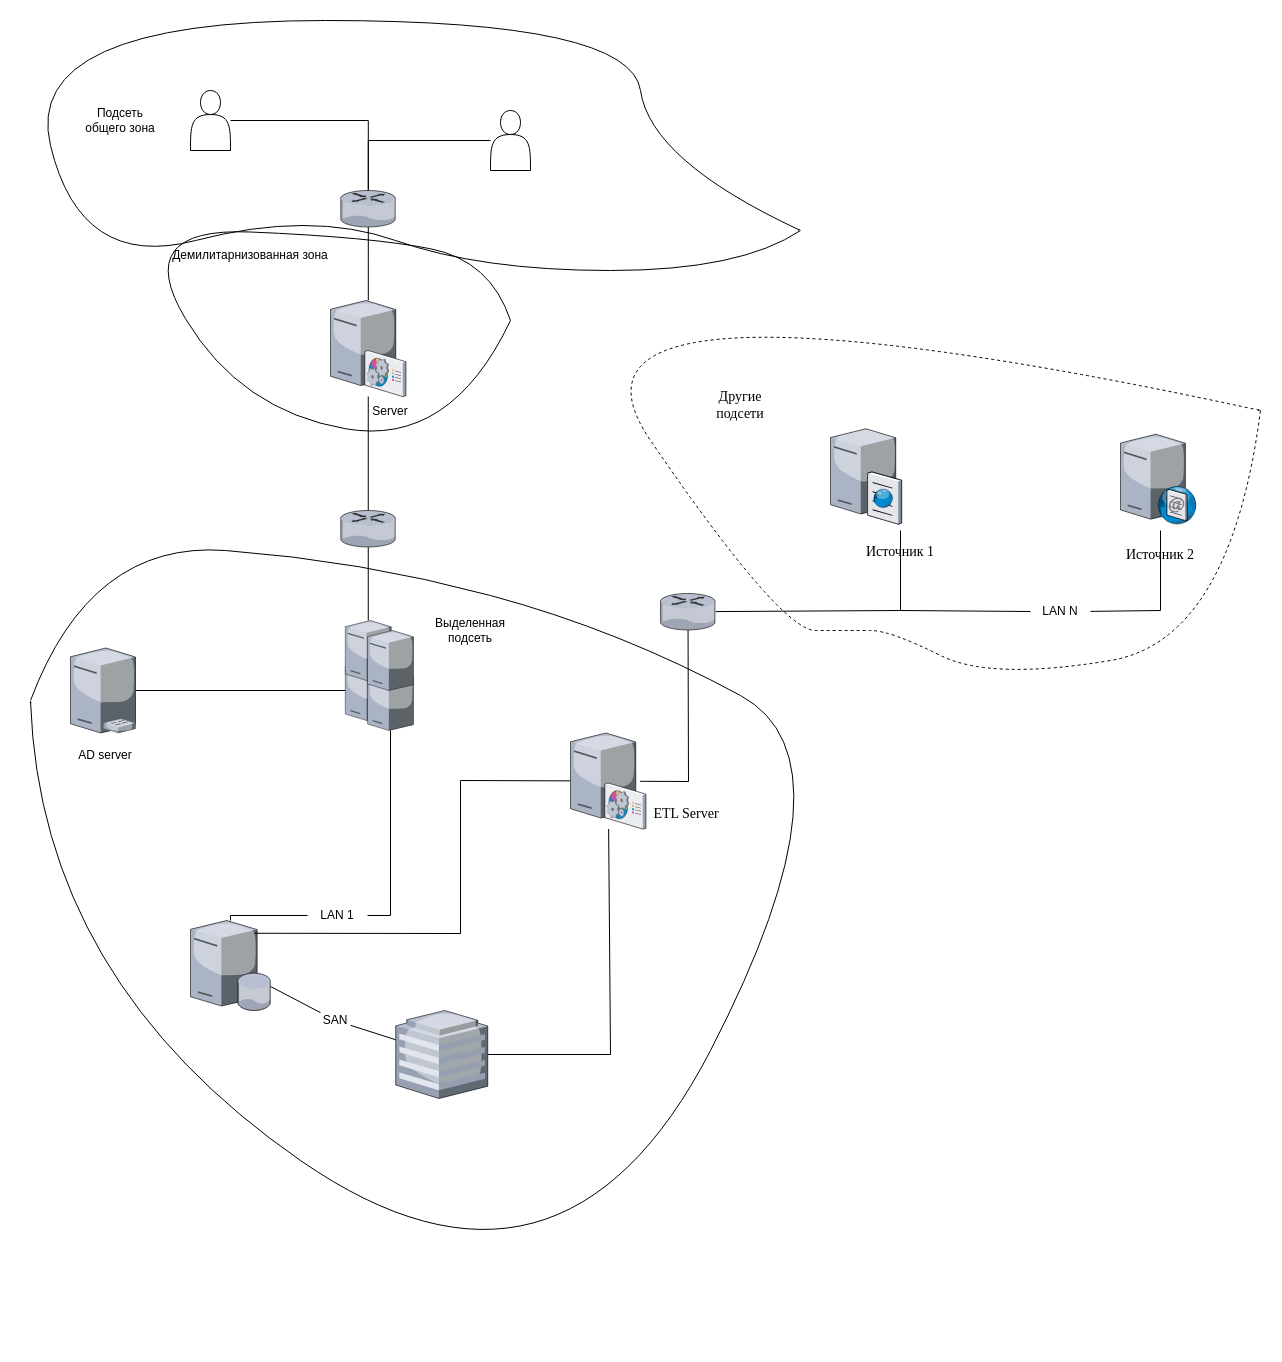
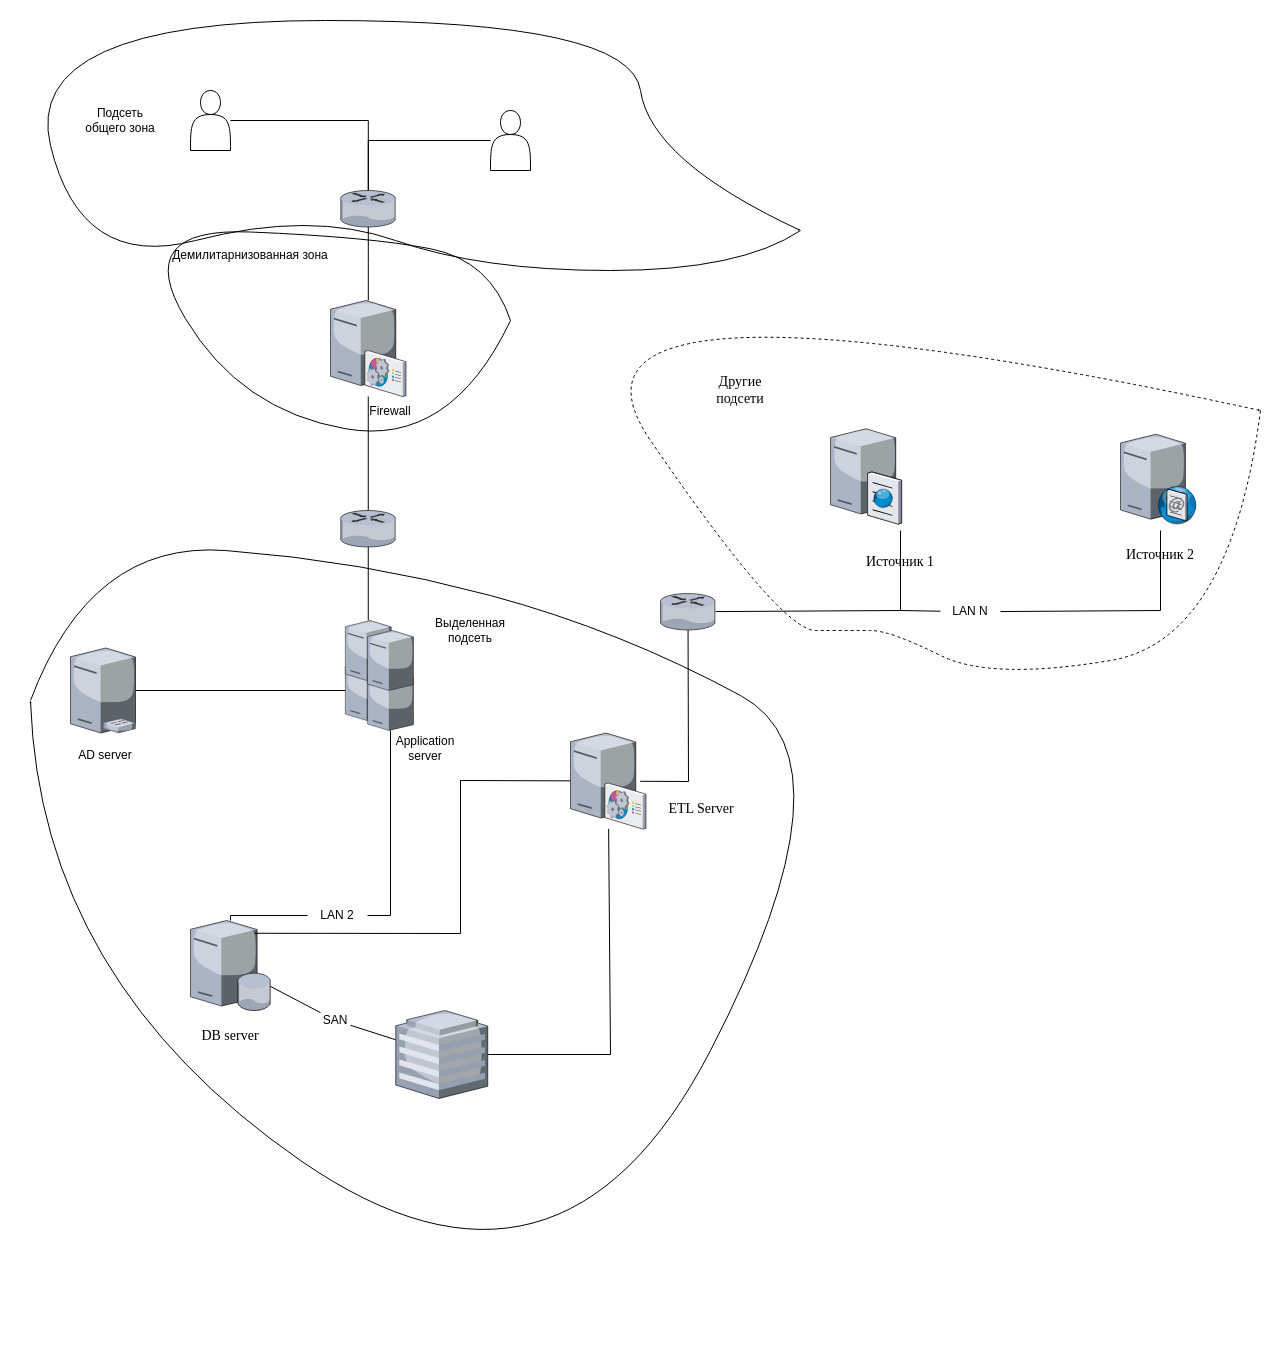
- <mxCell id="52" value="&lt;div&gt;Другие подсети&lt;/div&gt;" style="text;html=1;strokeColor=none;fillColor=none;align=center;verticalAlign=middle;whiteSpace=wrap;rounded=0;fontFamily=Times New Roman;fontSize=14;" vertex="1" parent="1"><mxGeometry x="710" y="390" width="60" height="30" as="geometry" /></mxCell>
+ <mxCell id="52" value="&lt;div&gt;Другие подсети&lt;/div&gt;" style="text;html=1;strokeColor=none;fillColor=none;align=center;verticalAlign=middle;whiteSpace=wrap;rounded=0;fontFamily=Times New Roman;fontSize=14;" vertex="1" parent="1"><mxGeometry x="710" y="375" width="60" height="30" as="geometry" /></mxCell>
- <mxCell id="11" value="Server" style="text;html=1;strokeColor=none;fillColor=none;align=center;verticalAlign=middle;whiteSpace=wrap;rounded=0;" vertex="1" parent="1"><mxGeometry x="360" y="396" width="60" height="30" as="geometry" /></mxCell>
+ <mxCell id="11" value="Firewall" style="text;html=1;strokeColor=none;fillColor=none;align=center;verticalAlign=middle;whiteSpace=wrap;rounded=0;" vertex="1" parent="1"><mxGeometry x="360" y="396" width="60" height="30" as="geometry" /></mxCell>
- <mxCell id="50" value="Источник 1" style="text;html=1;strokeColor=none;fillColor=none;align=center;verticalAlign=middle;whiteSpace=wrap;rounded=0;fontFamily=Times New Roman;fontSize=14;" vertex="1" parent="1"><mxGeometry x="860" y="536.5" width="80" height="30" as="geometry" /></mxCell>
+ <mxCell id="50" value="Источник 1" style="text;html=1;strokeColor=none;fillColor=none;align=center;verticalAlign=middle;whiteSpace=wrap;rounded=0;fontFamily=Times New Roman;fontSize=14;" vertex="1" parent="1"><mxGeometry x="860" y="546.5" width="80" height="30" as="geometry" /></mxCell>
- <mxCell id="43" value="&lt;div&gt;LAN N&lt;/div&gt;" style="text;html=1;strokeColor=none;fillColor=none;align=center;verticalAlign=middle;whiteSpace=wrap;rounded=0;" vertex="1" parent="1"><mxGeometry x="1030" y="596.25" width="60" height="30" as="geometry" /></mxCell>
+ <mxCell id="43" value="&lt;div&gt;LAN N&lt;/div&gt;" style="text;html=1;strokeColor=none;fillColor=none;align=center;verticalAlign=middle;whiteSpace=wrap;rounded=0;" vertex="1" parent="1"><mxGeometry x="940" y="596.25" width="60" height="30" as="geometry" /></mxCell>
+ <mxCell id="47" value="Application server" style="text;html=1;strokeColor=none;fillColor=none;align=center;verticalAlign=middle;whiteSpace=wrap;rounded=0;" vertex="1" parent="1"><mxGeometry x="395.25" y="732.5" width="60" height="30" as="geometry" /></mxCell>
- <mxCell id="49" value="ETL Server" style="text;html=1;strokeColor=none;fillColor=none;align=center;verticalAlign=middle;whiteSpace=wrap;rounded=0;fontFamily=Times New Roman;fontSize=14;" vertex="1" parent="1"><mxGeometry x="645.5" y="798.5" width="80" height="30" as="geometry" /></mxCell>
+ <mxCell id="49" value="ETL Server" style="text;html=1;strokeColor=none;fillColor=none;align=center;verticalAlign=middle;whiteSpace=wrap;rounded=0;fontFamily=Times New Roman;fontSize=14;" vertex="1" parent="1"><mxGeometry x="660.5" y="793.5" width="80" height="30" as="geometry" /></mxCell>
- <mxCell id="25" value="&lt;div&gt;LAN 1&lt;/div&gt;" style="text;html=1;strokeColor=none;fillColor=none;align=center;verticalAlign=middle;whiteSpace=wrap;rounded=0;" vertex="1" parent="1"><mxGeometry x="307.06" y="900" width="60" height="30" as="geometry" /></mxCell>
+ <mxCell id="25" value="&lt;div&gt;LAN 2&lt;/div&gt;" style="text;html=1;strokeColor=none;fillColor=none;align=center;verticalAlign=middle;whiteSpace=wrap;rounded=0;" vertex="1" parent="1"><mxGeometry x="307.06" y="900" width="60" height="30" as="geometry" /></mxCell>
+ <mxCell id="48" value="&lt;p style=&quot;font-size: 14px;&quot;&gt;&lt;font style=&quot;font-size: 14px;&quot; face=&quot;Times New Roman&quot;&gt;DB server&lt;/font&gt;&lt;br style=&quot;font-size: 14px;&quot;&gt;&lt;/p&gt;" style="text;html=1;strokeColor=none;fillColor=none;align=center;verticalAlign=middle;whiteSpace=wrap;rounded=0;fontSize=14;" vertex="1" parent="1"><mxGeometry x="200" y="1020" width="60" height="30" as="geometry" /></mxCell>
